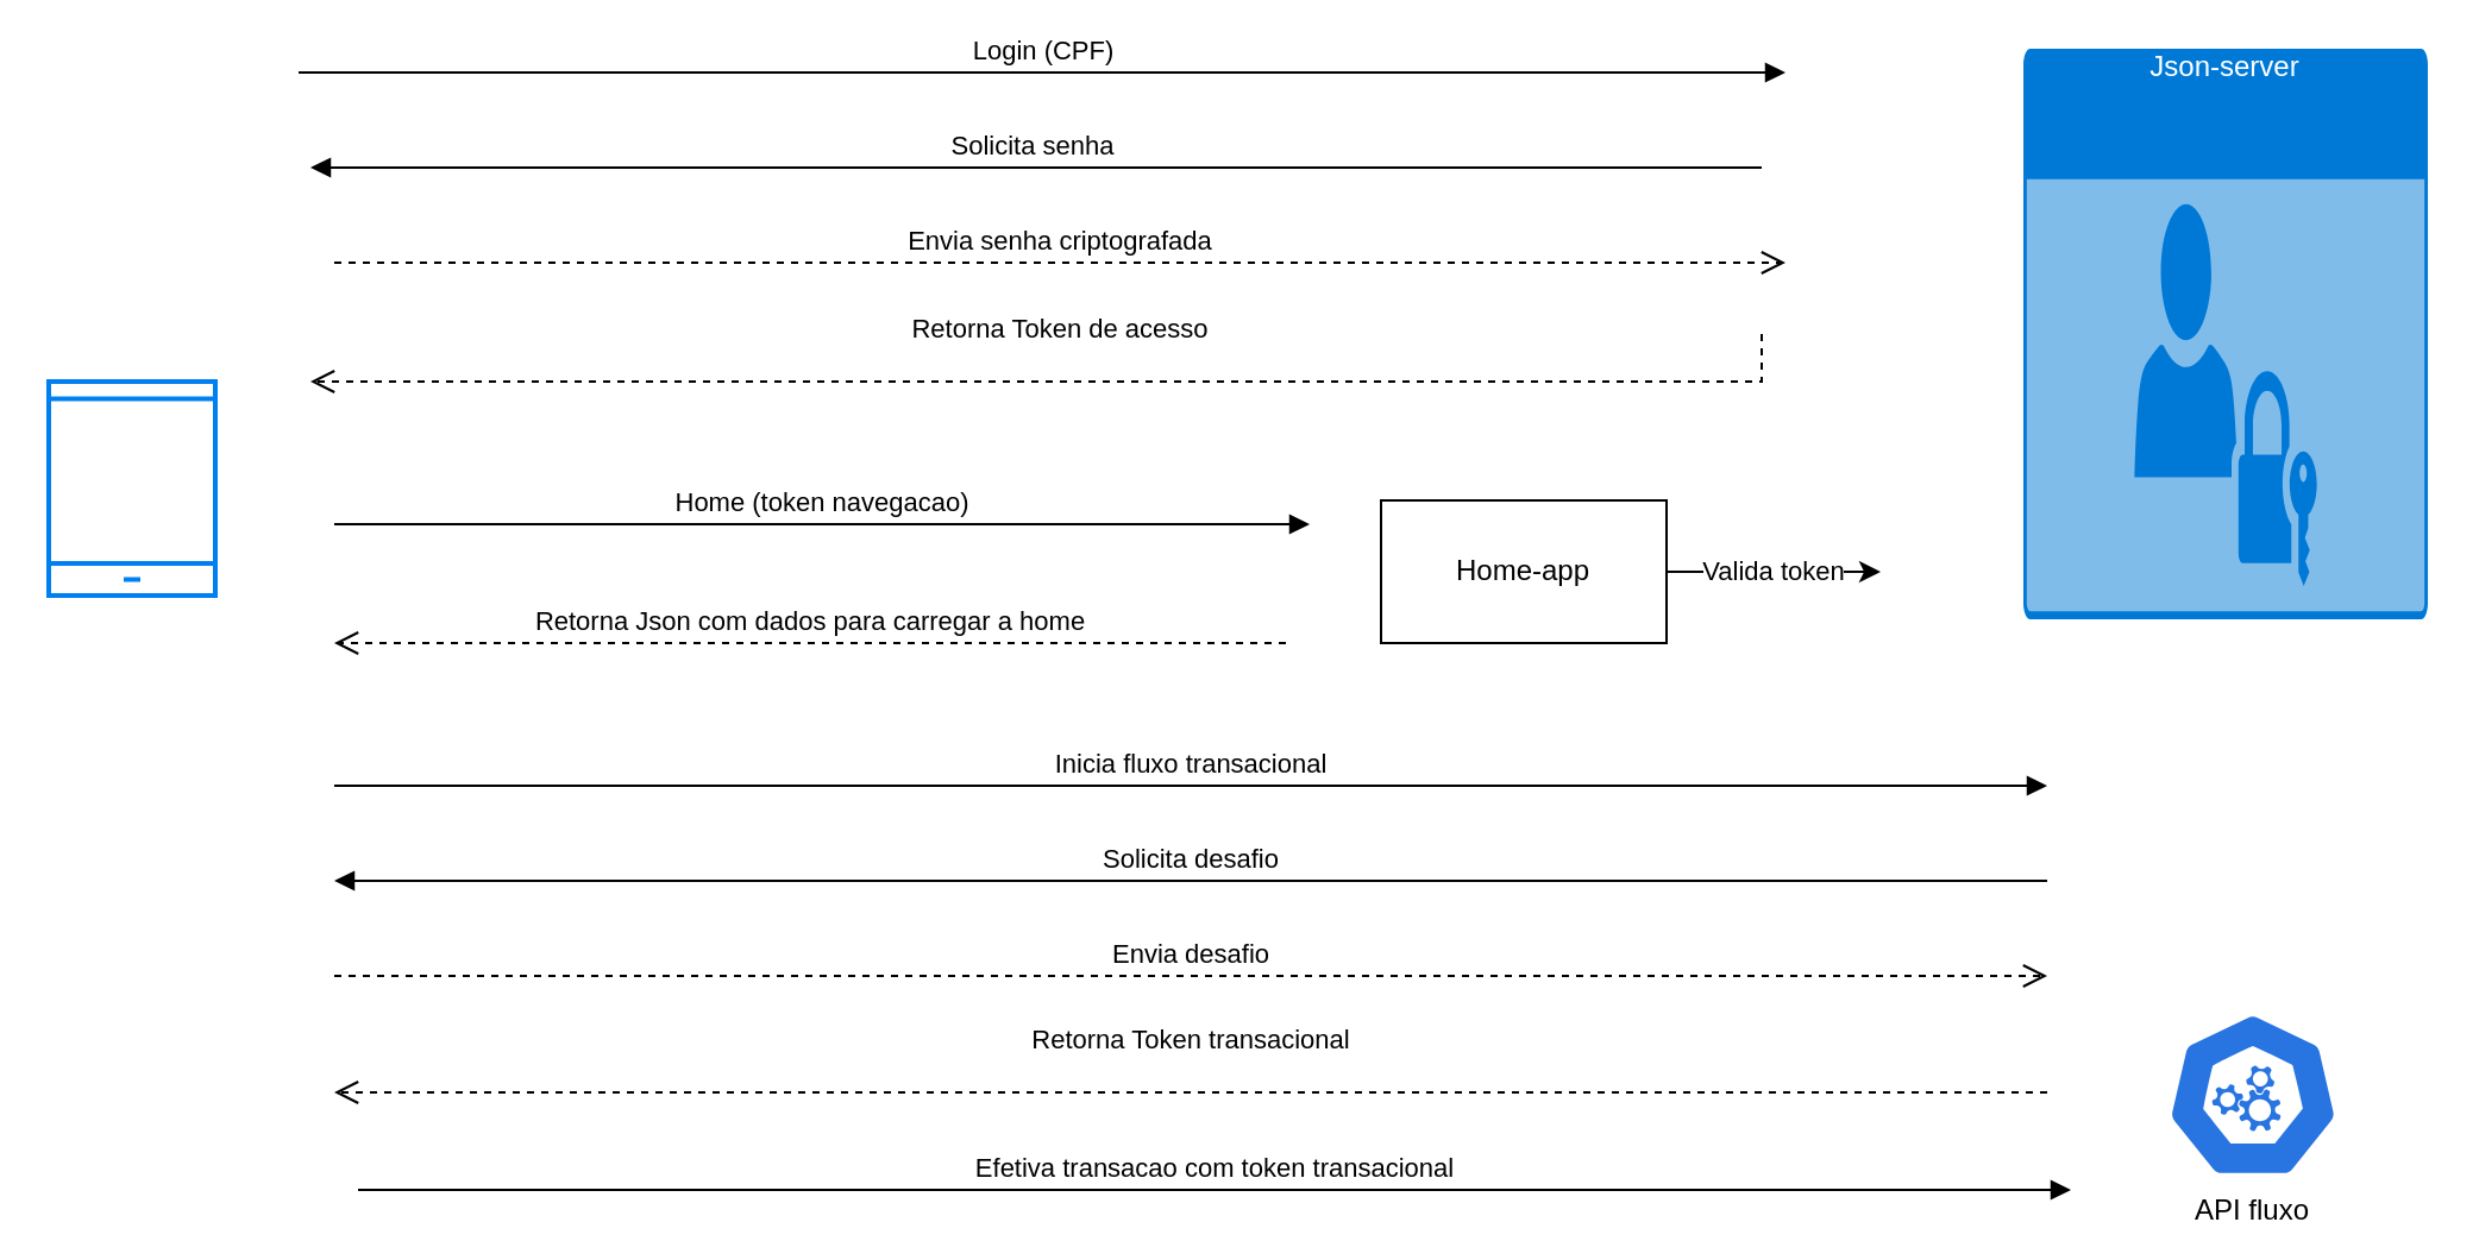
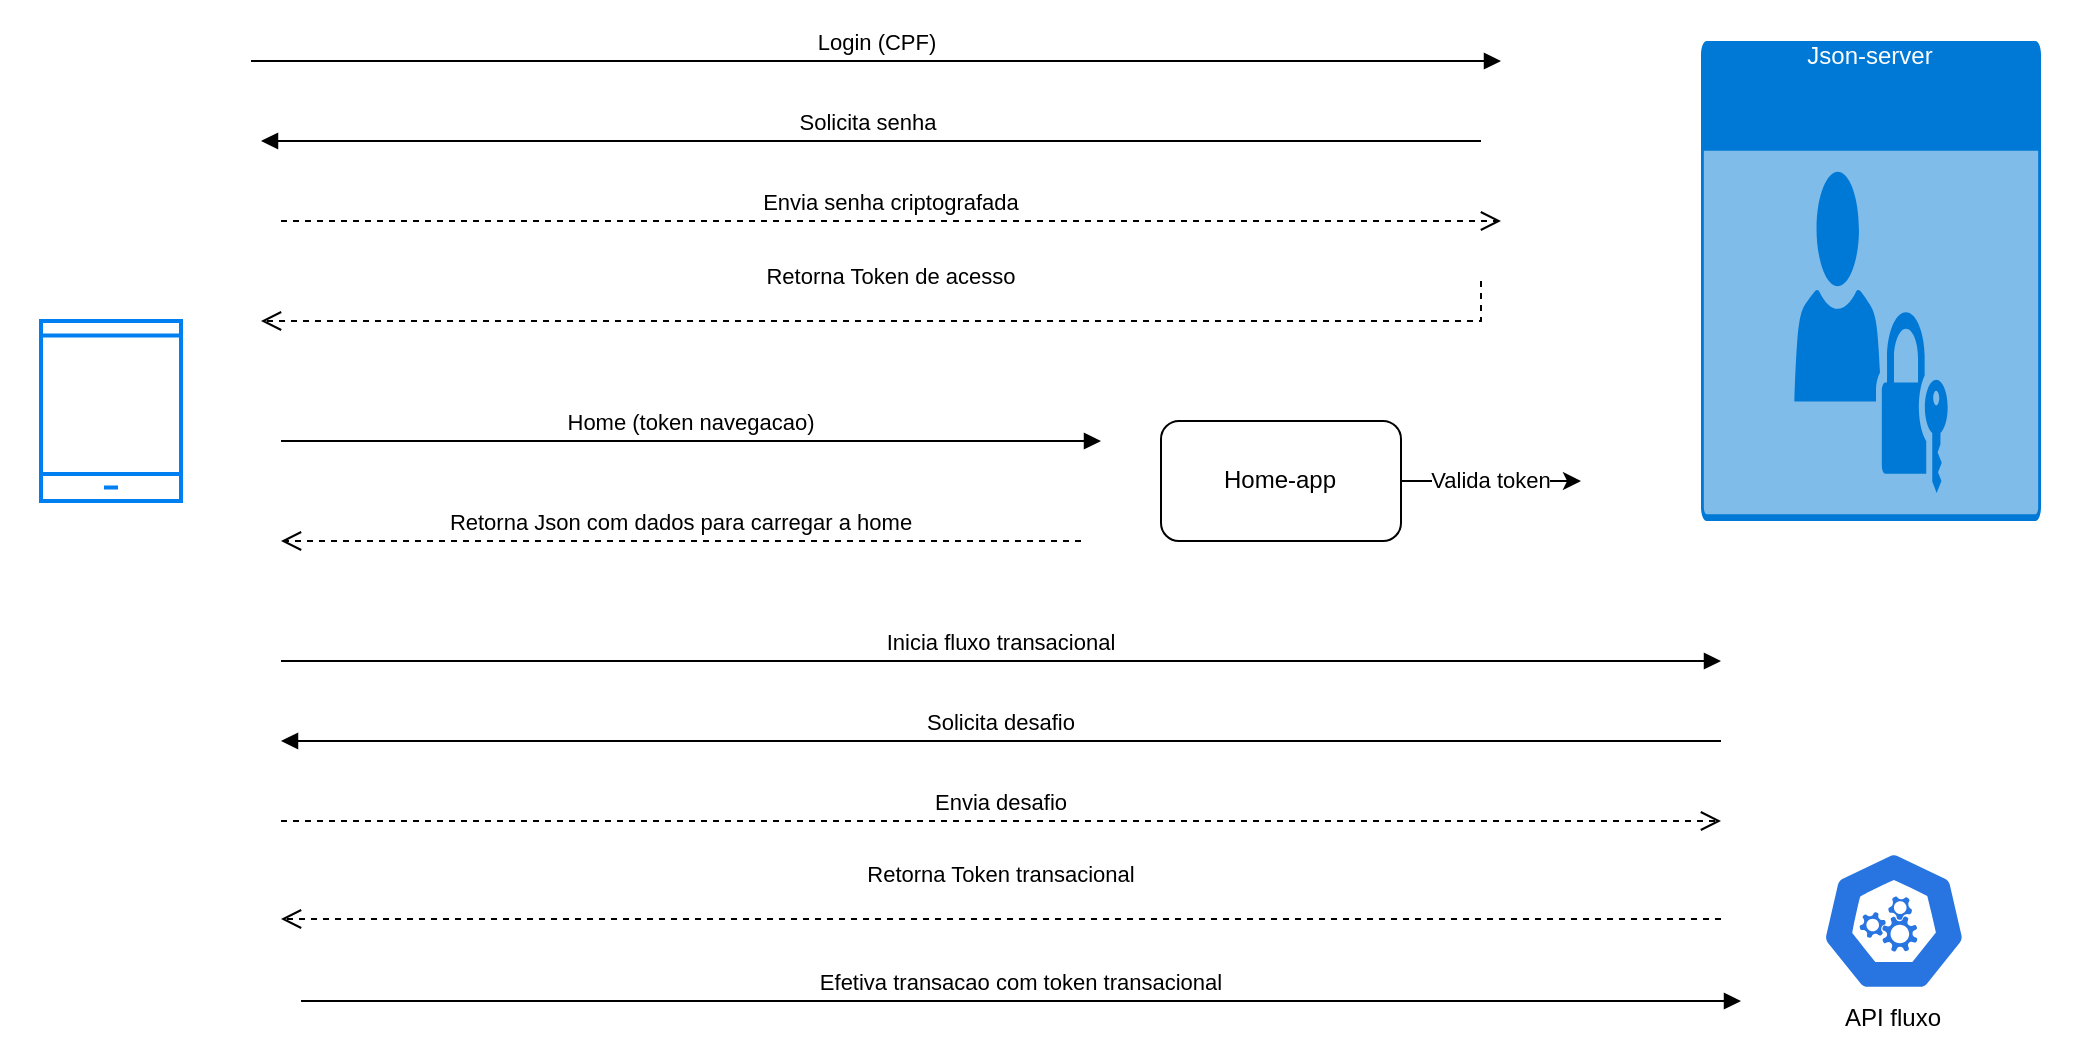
- <mxCell id="10" value="Home-app" style="rounded=0;whiteSpace=wrap;html=1;" vertex="1" parent="1"><mxGeometry x="580" y="210" width="120" height="60" as="geometry" /></mxCell>
+ <mxCell id="10" value="Home-app" style="whiteSpace=wrap;html=1;rounded=1;" vertex="1" parent="1"><mxGeometry x="580" y="210" width="120" height="60" as="geometry" /></mxCell>
